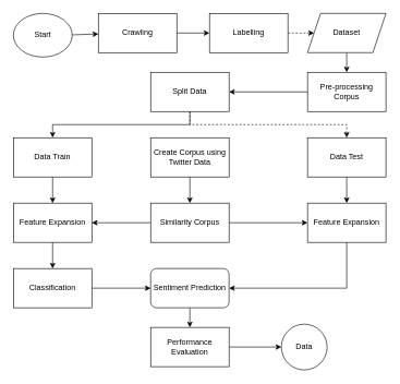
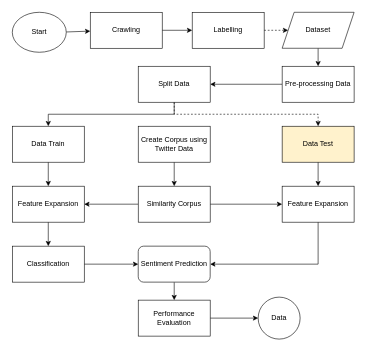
- <mxCell id="11" value="Pre-processing Corpus" style="whiteSpace=wrap;html=1;" vertex="1" parent="1"><mxGeometry x="470" y="110" width="120" height="60" as="geometry" /></mxCell>
+ <mxCell id="11" value="Pre-processing Data" style="whiteSpace=wrap;html=1;" vertex="1" parent="1"><mxGeometry x="470" y="110" width="120" height="60" as="geometry" /></mxCell>
- <mxCell id="18" value="Data Test" style="whiteSpace=wrap;html=1;" vertex="1" parent="1"><mxGeometry x="470" y="210" width="120" height="60" as="geometry" /></mxCell>
+ <mxCell id="18" value="Data Test" style="whiteSpace=wrap;html=1;fillColor=#fff2cc;" vertex="1" parent="1"><mxGeometry x="470" y="210" width="120" height="60" as="geometry" /></mxCell>
